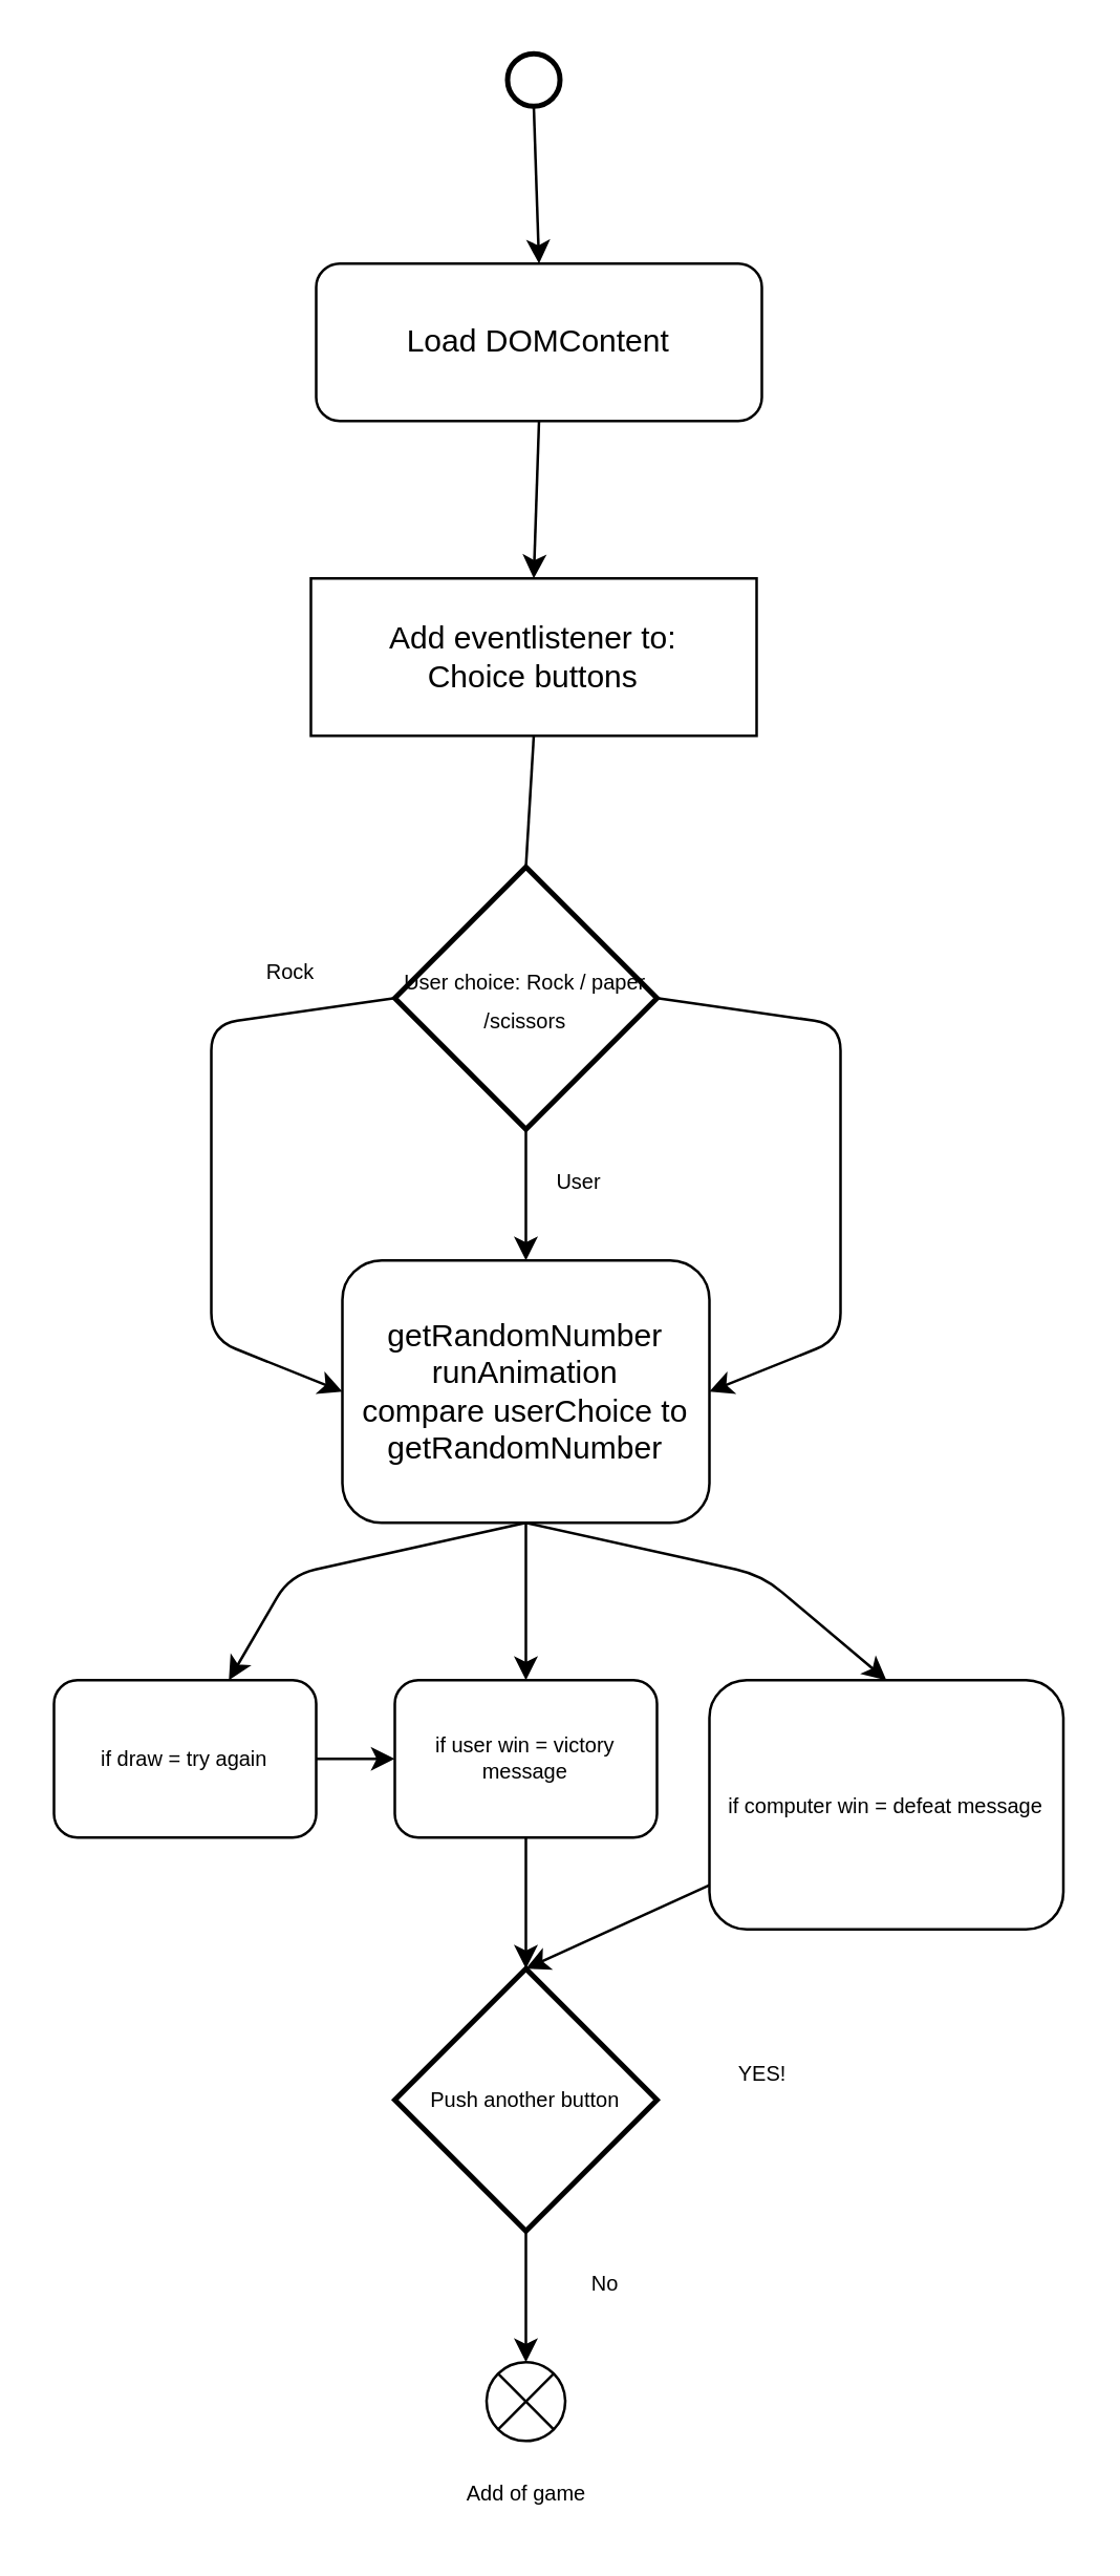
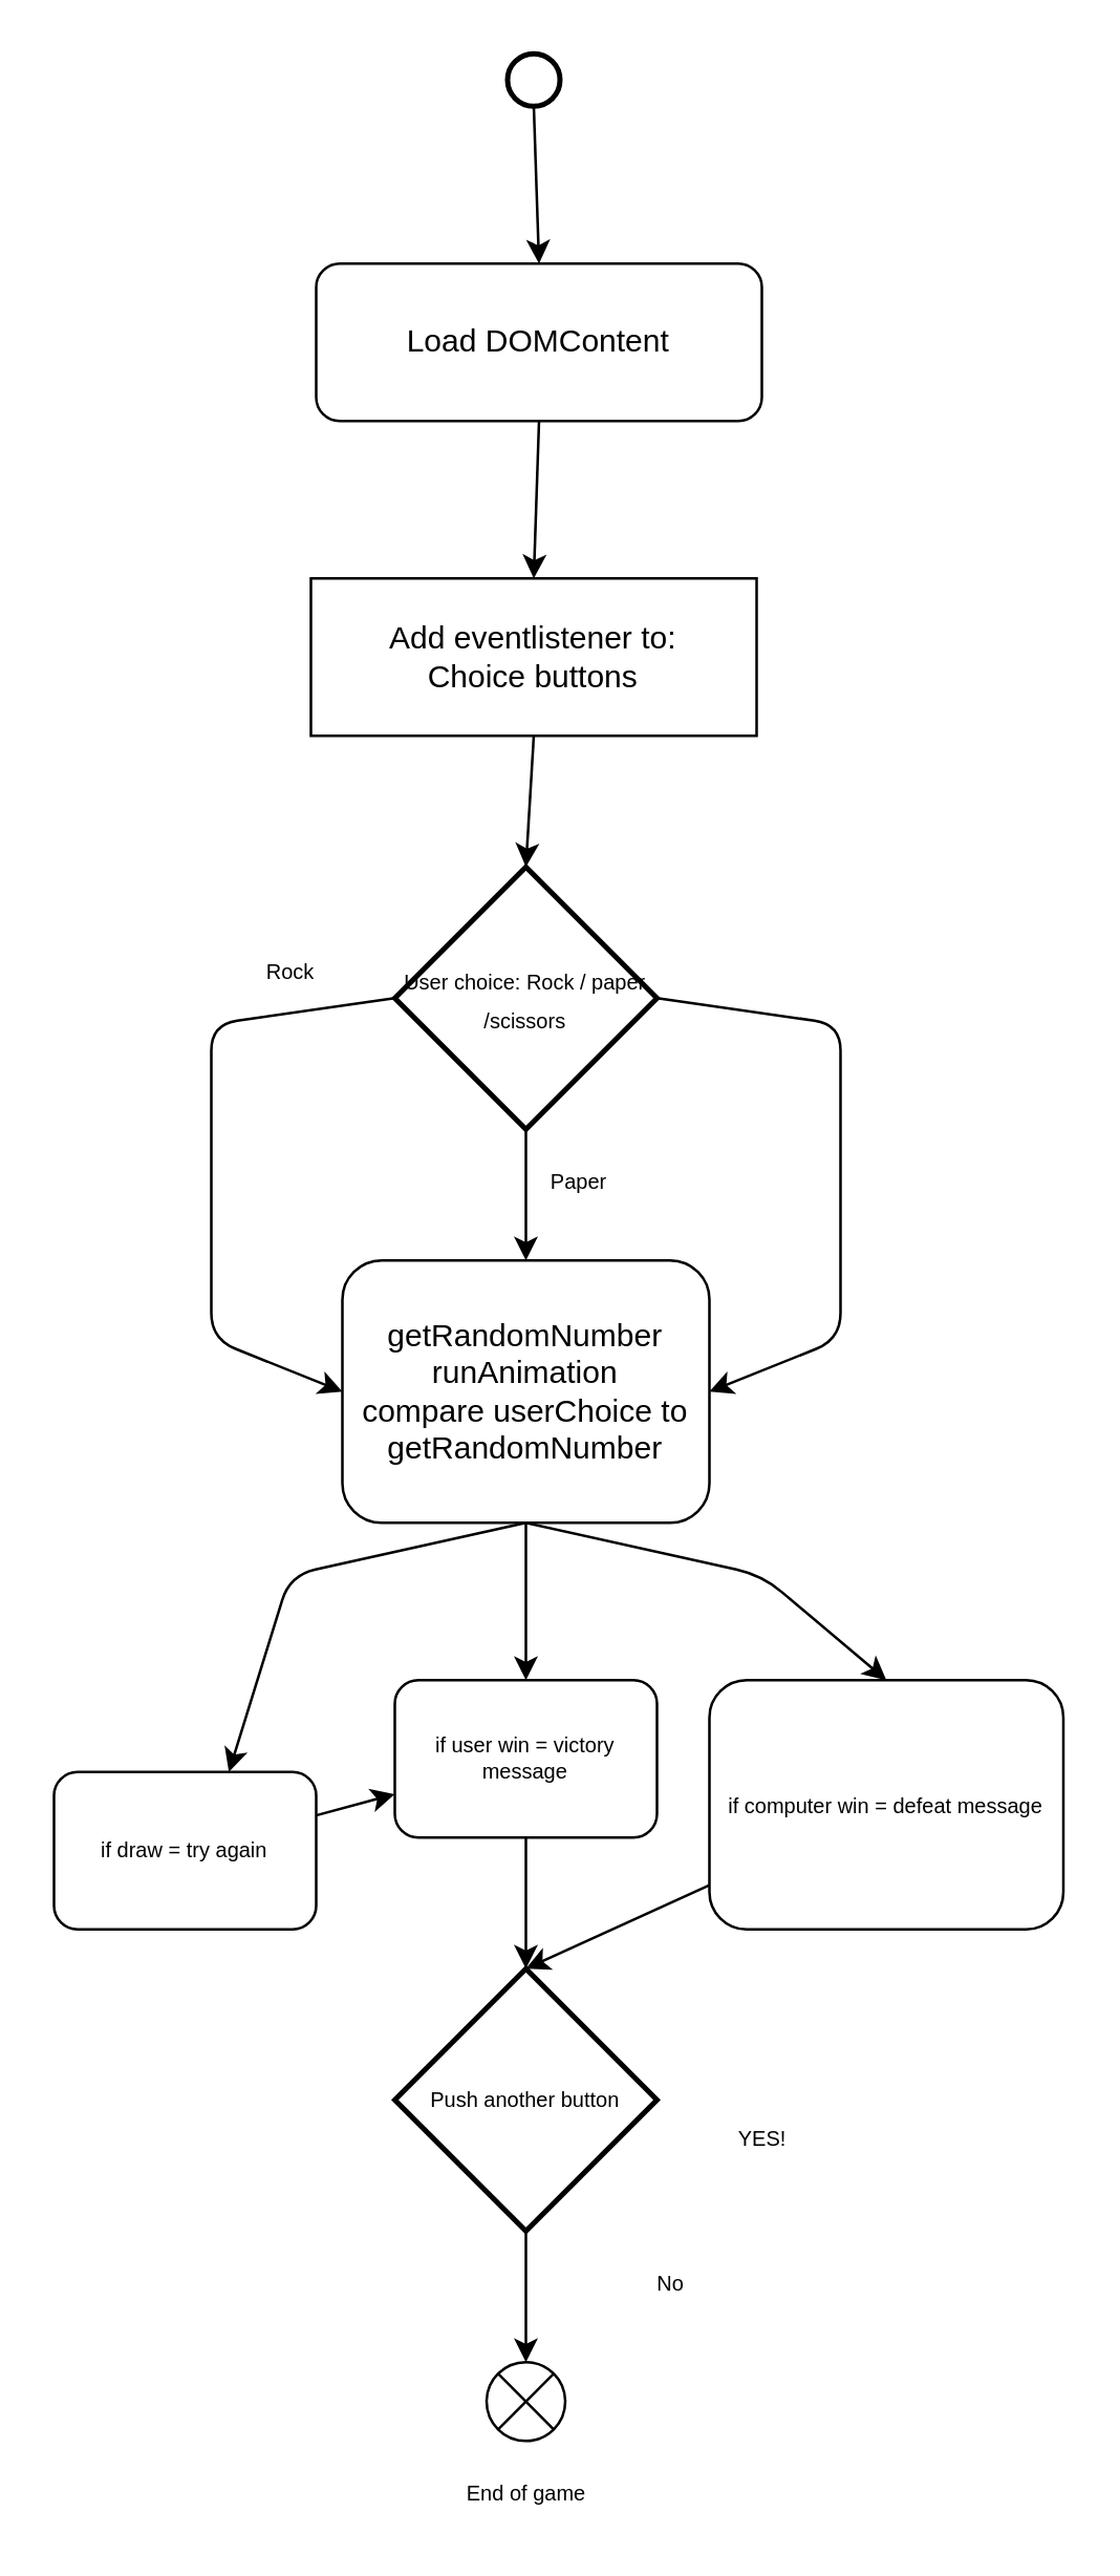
- <mxCell id="6" style="edgeStyle=none;html=1;exitX=0.5;exitY=1;exitDx=0;exitDy=0;entryX=0.5;entryY=0;entryDx=0;entryDy=0;entryPerimeter=0;endArrow=none;" parent="1" source="7" target="11" edge="1"><mxGeometry relative="1" as="geometry" /></mxCell>
+ <mxCell id="6" style="edgeStyle=none;html=1;exitX=0.5;exitY=1;exitDx=0;exitDy=0;entryX=0.5;entryY=0;entryDx=0;entryDy=0;entryPerimeter=0;" parent="1" source="7" target="11" edge="1"><mxGeometry relative="1" as="geometry" /></mxCell>
- <mxCell id="19" value="User" style="text;html=1;align=center;verticalAlign=middle;resizable=0;points=[];autosize=1;strokeColor=none;fillColor=none;fontSize=8;" parent="1" vertex="1"><mxGeometry x="200" y="440" width="40" height="20" as="geometry" /></mxCell>
+ <mxCell id="19" value="Paper" style="text;html=1;align=center;verticalAlign=middle;resizable=0;points=[];autosize=1;strokeColor=none;fillColor=none;fontSize=8;" parent="1" vertex="1"><mxGeometry x="200" y="440" width="40" height="20" as="geometry" /></mxCell>
- <mxCell id="25" value="if draw = try again" style="rounded=1;whiteSpace=wrap;html=1;fontSize=8;" parent="1" vertex="1"><mxGeometry x="20" y="640" width="100" height="60" as="geometry" /></mxCell>
+ <mxCell id="25" value="if draw = try again" style="rounded=1;whiteSpace=wrap;html=1;fontSize=8;" parent="1" vertex="1"><mxGeometry x="20" y="675" width="100" height="60" as="geometry" /></mxCell>
- <mxCell id="20" value="YES!" style="text;html=1;align=center;verticalAlign=middle;resizable=0;points=[];autosize=1;strokeColor=none;fillColor=none;fontSize=8;" parent="1" vertex="1"><mxGeometry x="270" y="780" width="40" height="20" as="geometry" /></mxCell>
+ <mxCell id="20" value="YES!" style="text;html=1;align=center;verticalAlign=middle;resizable=0;points=[];autosize=1;strokeColor=none;fillColor=none;fontSize=8;" parent="1" vertex="1"><mxGeometry x="270" y="805" width="40" height="20" as="geometry" /></mxCell>
- <mxCell id="22" value="No" style="text;html=1;align=center;verticalAlign=middle;resizable=0;points=[];autosize=1;strokeColor=none;fillColor=none;fontSize=8;" parent="1" vertex="1"><mxGeometry x="215" y="860" width="30" height="20" as="geometry" /></mxCell>
+ <mxCell id="22" value="No" style="text;html=1;align=center;verticalAlign=middle;resizable=0;points=[];autosize=1;strokeColor=none;fillColor=none;fontSize=8;" parent="1" vertex="1"><mxGeometry x="240" y="860" width="30" height="20" as="geometry" /></mxCell>
- <mxCell id="23" value="Add of game" style="text;html=1;align=center;verticalAlign=middle;resizable=0;points=[];autosize=1;strokeColor=none;fillColor=none;fontSize=8;" parent="1" vertex="1"><mxGeometry x="165" y="940" width="70" height="20" as="geometry" /></mxCell>
+ <mxCell id="23" value="End of game" style="text;html=1;align=center;verticalAlign=middle;resizable=0;points=[];autosize=1;strokeColor=none;fillColor=none;fontSize=8;" parent="1" vertex="1"><mxGeometry x="165" y="940" width="70" height="20" as="geometry" /></mxCell>
